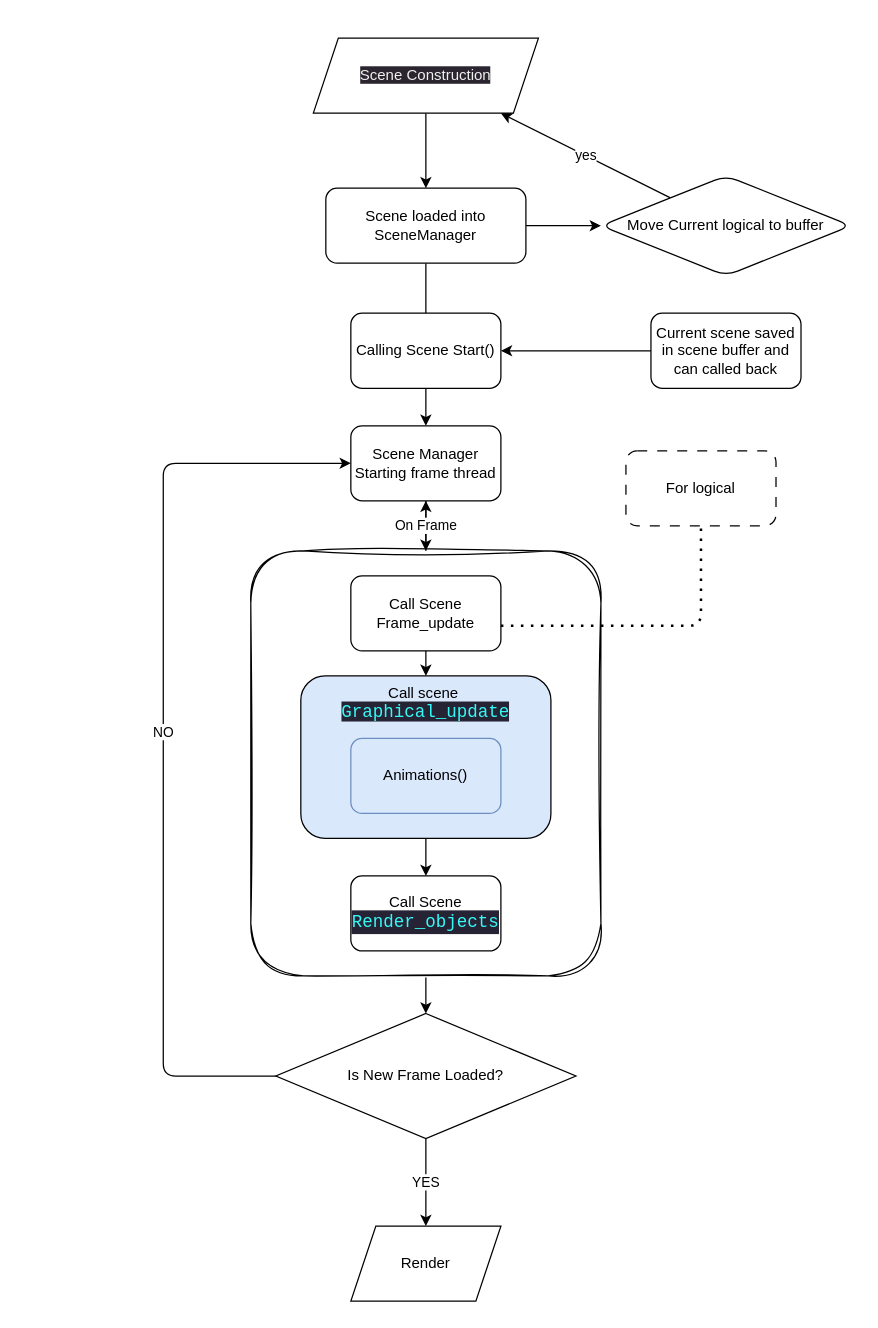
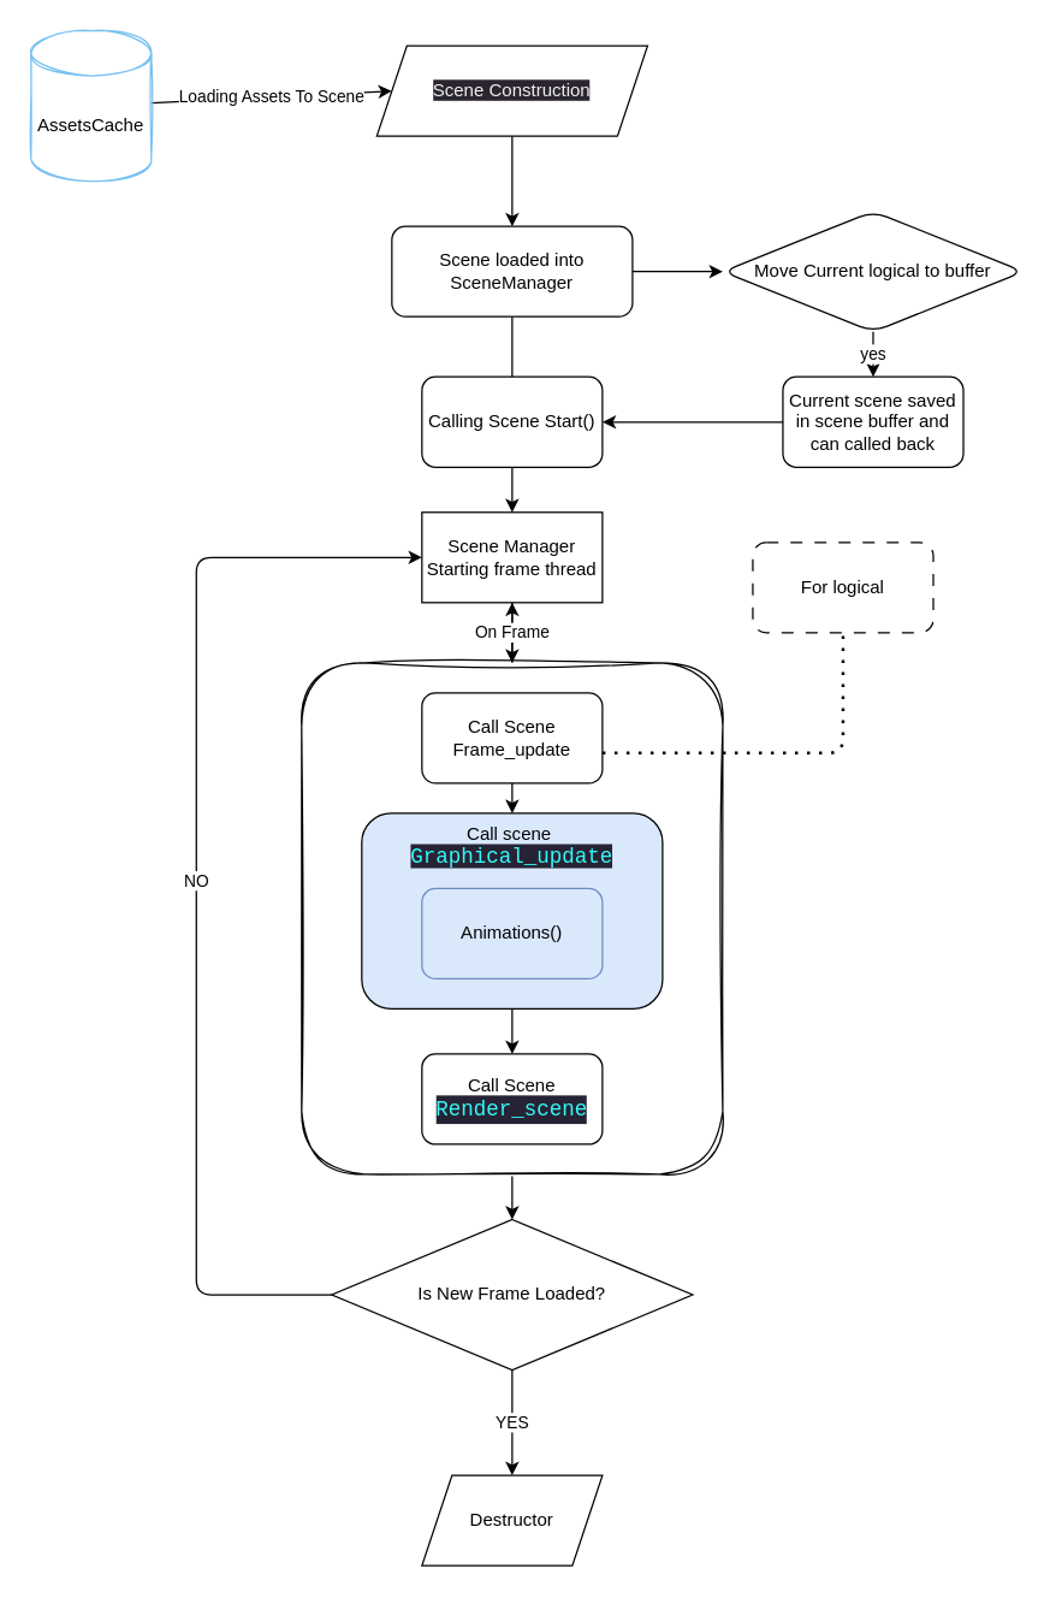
+ <mxCell id="18" value="Loading Assets To Scene" style="edgeStyle=none;html=1;entryX=0;entryY=0.5;entryDx=0;entryDy=0;" parent="1" source="19" target="9" edge="1"><mxGeometry relative="1" as="geometry" /></mxCell>
+ <mxCell id="19" value="AssetsCache" style="shape=cylinder3;whiteSpace=wrap;html=1;boundedLbl=1;backgroundOutline=1;size=15;rounded=0;glass=0;sketch=1;strokeColor=#78C0F0;fillColor=none;" parent="1" vertex="1"><mxGeometry x="20" width="80" height="100" as="geometry" y="20" /></mxCell>
- <mxCell id="20" value="yes&lt;br&gt;" style="edgeStyle=none;html=1;" parent="1" source="21" target="9" edge="1"><mxGeometry relative="1" as="geometry" /></mxCell>
+ <mxCell id="20" value="yes&lt;br&gt;" style="edgeStyle=none;html=1;" parent="1" source="21" target="23" edge="1"><mxGeometry relative="1" as="geometry" /></mxCell>
- <mxCell id="11" value="Scene Manager Starting frame thread" style="whiteSpace=wrap;html=1;rounded=1;movable=1;resizable=1;rotatable=1;deletable=1;editable=1;connectable=1;" parent="1" vertex="1"><mxGeometry x="280" y="340" width="120" height="60" as="geometry" /></mxCell>
+ <mxCell id="11" value="Scene Manager Starting frame thread" style="whiteSpace=wrap;html=1;movable=1;resizable=1;rotatable=1;deletable=1;editable=1;connectable=1;rounded=0;" parent="1" vertex="1"><mxGeometry x="280" y="340" width="120" height="60" as="geometry" /></mxCell>
- <mxCell id="26" value="Call Scene&lt;br&gt;&lt;div style=&quot;color: rgb(187, 187, 187); background-color: rgb(38, 35, 53); font-family: &amp;quot;Fira Code&amp;quot;, Monaco, Consolas, &amp;quot;Courier New&amp;quot;, monospace; font-size: 14px; line-height: 19px; white-space: pre;&quot;&gt;&lt;span style=&quot;color: #36f9f6;&quot;&gt;Render_objects&lt;/span&gt;&lt;/div&gt;" style="whiteSpace=wrap;html=1;rounded=1;glass=0;" parent="1" vertex="1"><mxGeometry x="280" y="700" width="120" height="60" as="geometry" /></mxCell>
+ <mxCell id="26" value="Call Scene&lt;br&gt;&lt;div style=&quot;color: rgb(187, 187, 187); background-color: rgb(38, 35, 53); font-family: &amp;quot;Fira Code&amp;quot;, Monaco, Consolas, &amp;quot;Courier New&amp;quot;, monospace; font-size: 14px; line-height: 19px; white-space: pre;&quot;&gt;&lt;span style=&quot;color: #36f9f6;&quot;&gt;Render_scene&lt;/span&gt;&lt;/div&gt;" style="whiteSpace=wrap;html=1;rounded=1;glass=0;" parent="1" vertex="1"><mxGeometry x="280" y="700" width="120" height="60" as="geometry" /></mxCell>
- <mxCell id="31" value="Render" style="shape=parallelogram;perimeter=parallelogramPerimeter;whiteSpace=wrap;html=1;fixedSize=1;" vertex="1" parent="1"><mxGeometry x="280" y="980" width="120" height="60" as="geometry" /></mxCell>
+ <mxCell id="31" value="Destructor" style="shape=parallelogram;perimeter=parallelogramPerimeter;whiteSpace=wrap;html=1;fixedSize=1;" vertex="1" parent="1"><mxGeometry x="280" y="980" width="120" height="60" as="geometry" /></mxCell>
